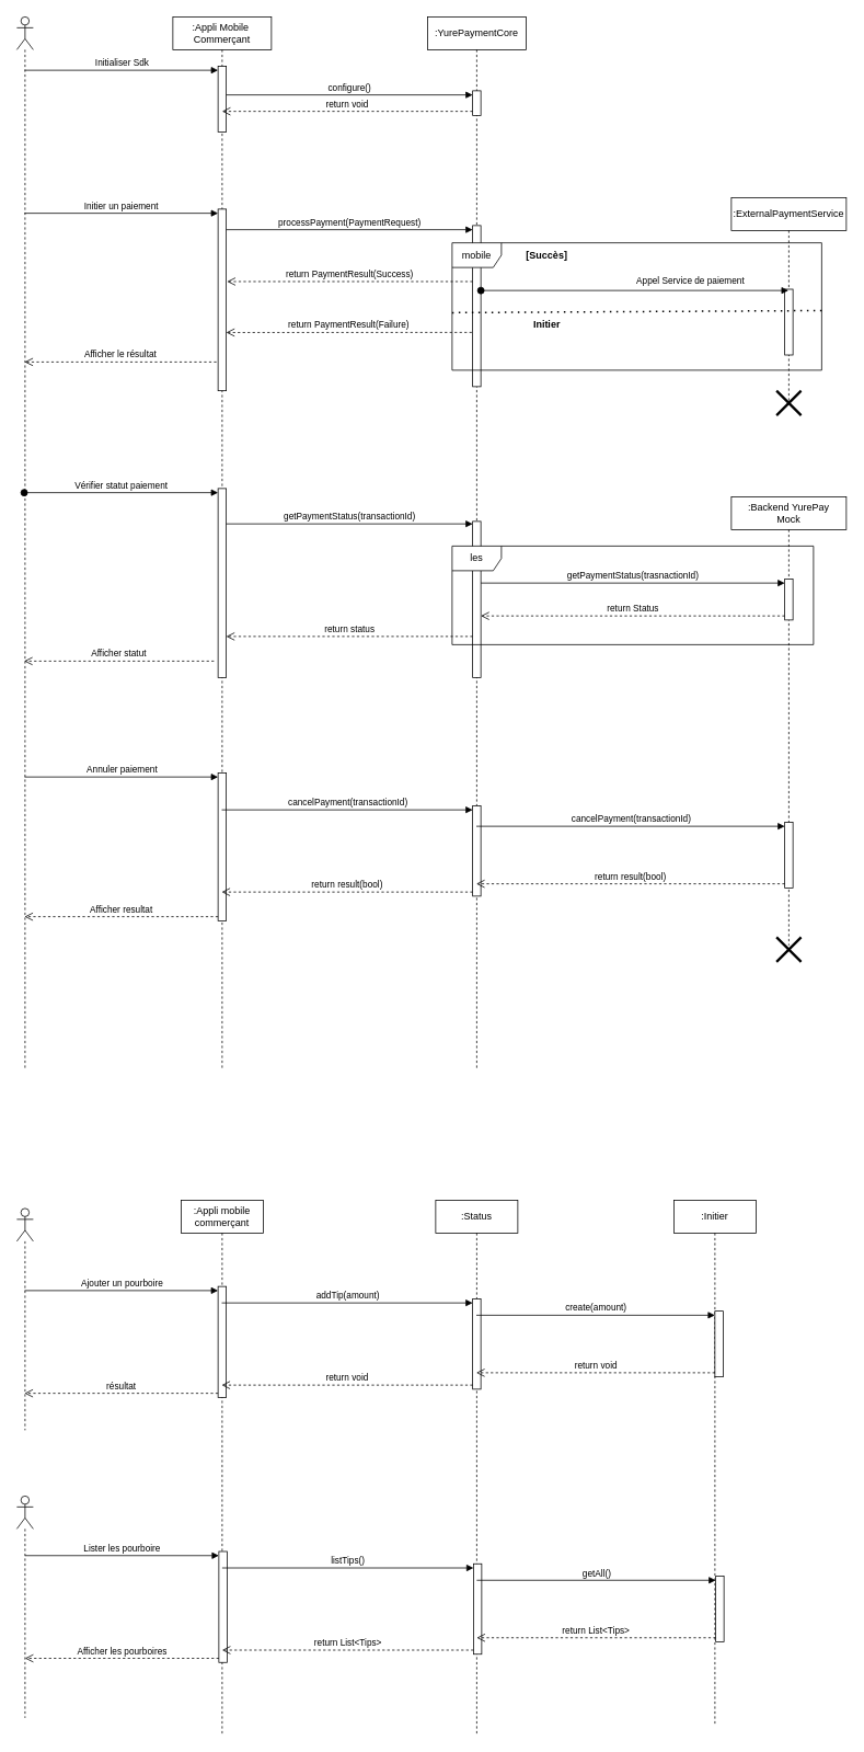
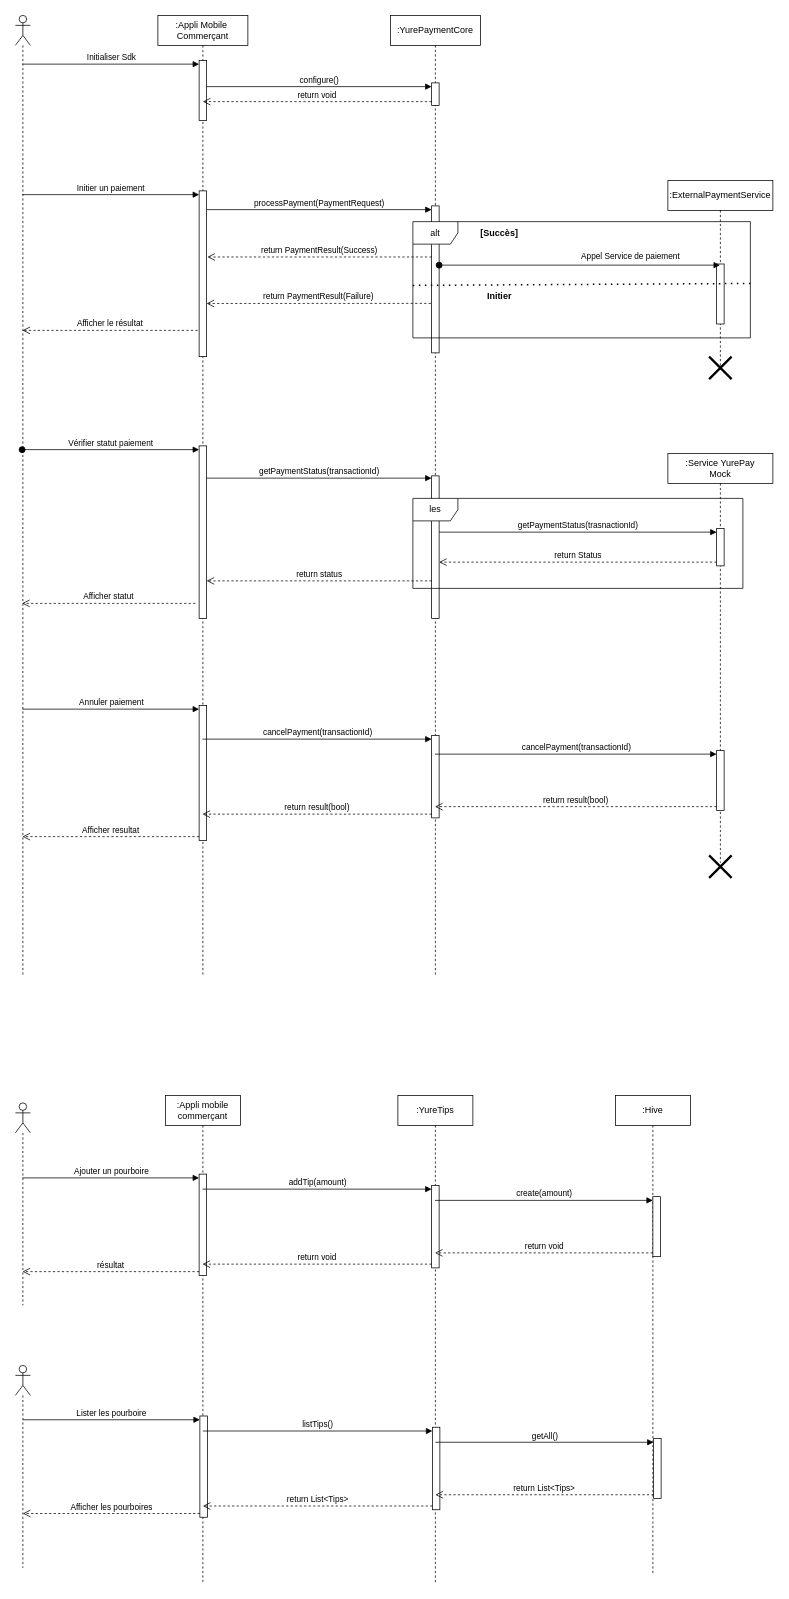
- <mxCell id="22" value="mobile" style="shape=umlFrame;whiteSpace=wrap;html=1;pointerEvents=0;" vertex="1" parent="1"><mxGeometry x="550" y="295" width="450" height="155" as="geometry" /></mxCell>
+ <mxCell id="22" value="alt" style="shape=umlFrame;whiteSpace=wrap;html=1;pointerEvents=0;" vertex="1" parent="1"><mxGeometry x="550" y="295" width="450" height="155" as="geometry" /></mxCell>
- <mxCell id="38" value=":Backend YurePay&lt;div&gt;Mock&lt;/div&gt;" style="shape=umlLifeline;perimeter=lifelinePerimeter;whiteSpace=wrap;html=1;container=1;dropTarget=0;collapsible=0;recursiveResize=0;outlineConnect=0;portConstraint=eastwest;newEdgeStyle={&quot;curved&quot;:0,&quot;rounded&quot;:0};" vertex="1" parent="1"><mxGeometry x="890" y="604" width="140" height="546" as="geometry" /></mxCell>
+ <mxCell id="38" value=":Service YurePay&lt;div&gt;Mock&lt;/div&gt;" style="shape=umlLifeline;perimeter=lifelinePerimeter;whiteSpace=wrap;html=1;container=1;dropTarget=0;collapsible=0;recursiveResize=0;outlineConnect=0;portConstraint=eastwest;newEdgeStyle={&quot;curved&quot;:0,&quot;rounded&quot;:0};" vertex="1" parent="1"><mxGeometry x="890" y="604" width="140" height="546" as="geometry" /></mxCell>
- <mxCell id="50" value=":Status" style="shape=umlLifeline;perimeter=lifelinePerimeter;whiteSpace=wrap;html=1;container=1;dropTarget=0;collapsible=0;recursiveResize=0;outlineConnect=0;portConstraint=eastwest;newEdgeStyle={&quot;curved&quot;:0,&quot;rounded&quot;:0};" vertex="1" parent="1"><mxGeometry x="530" y="1460" width="100" height="650" as="geometry" /></mxCell>
+ <mxCell id="50" value=":YureTips" style="shape=umlLifeline;perimeter=lifelinePerimeter;whiteSpace=wrap;html=1;container=1;dropTarget=0;collapsible=0;recursiveResize=0;outlineConnect=0;portConstraint=eastwest;newEdgeStyle={&quot;curved&quot;:0,&quot;rounded&quot;:0};" vertex="1" parent="1"><mxGeometry x="530" y="1460" width="100" height="650" as="geometry" /></mxCell>
- <mxCell id="53" value=":Initier" style="shape=umlLifeline;perimeter=lifelinePerimeter;whiteSpace=wrap;html=1;container=1;dropTarget=0;collapsible=0;recursiveResize=0;outlineConnect=0;portConstraint=eastwest;newEdgeStyle={&quot;curved&quot;:0,&quot;rounded&quot;:0};" vertex="1" parent="1"><mxGeometry x="820" y="1460" width="100" height="640" as="geometry" /></mxCell>
+ <mxCell id="53" value=":Hive" style="shape=umlLifeline;perimeter=lifelinePerimeter;whiteSpace=wrap;html=1;container=1;dropTarget=0;collapsible=0;recursiveResize=0;outlineConnect=0;portConstraint=eastwest;newEdgeStyle={&quot;curved&quot;:0,&quot;rounded&quot;:0};" vertex="1" parent="1"><mxGeometry x="820" y="1460" width="100" height="640" as="geometry" /></mxCell>
